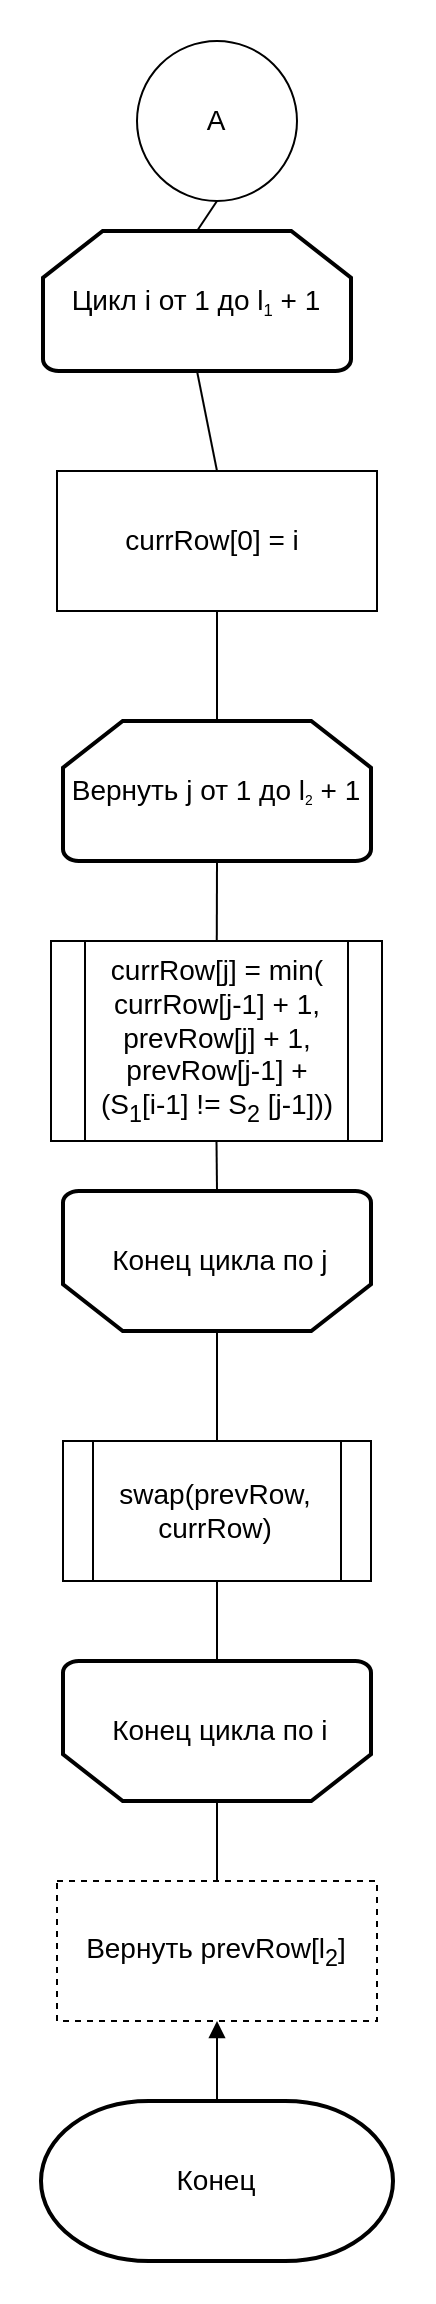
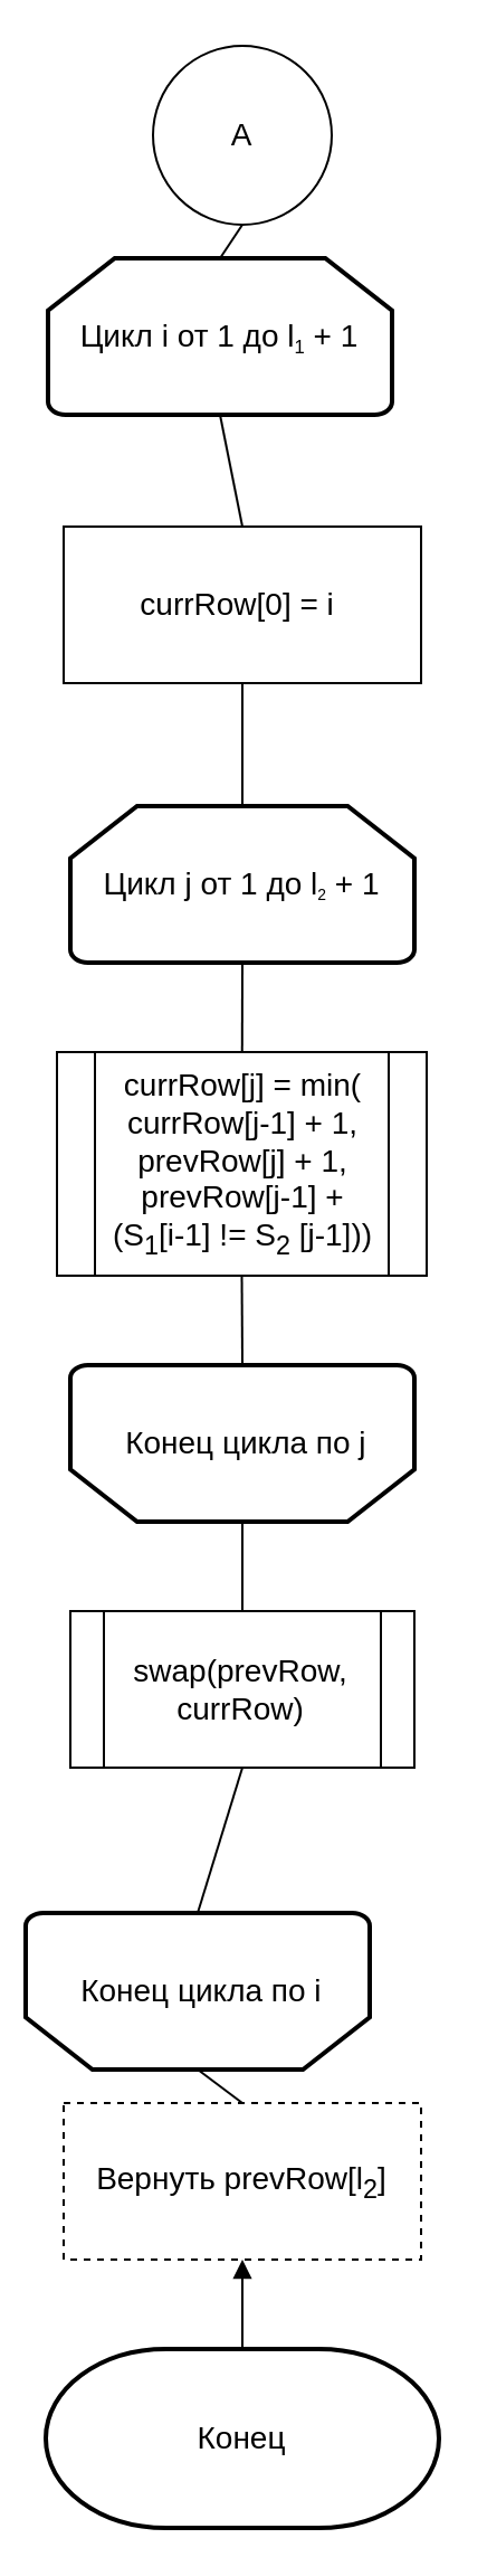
- <mxCell id="5" value="&lt;font style=&quot;font-size: 14px;&quot;&gt;Вернуть j от 1 до l&lt;/font&gt;&lt;font style=&quot;font-size: 8.333px;&quot;&gt;&lt;sub&gt;2&lt;/sub&gt;&lt;/font&gt;&lt;font style=&quot;&quot;&gt;&lt;span style=&quot;font-size: 14px;&quot;&gt;&amp;nbsp;+ 1&lt;/span&gt;&lt;/font&gt;" style="strokeWidth=2;html=1;shape=mxgraph.flowchart.loop_limit;whiteSpace=wrap;" vertex="1" parent="1"><mxGeometry x="31" y="360" width="154" height="70" as="geometry" /></mxCell>
+ <mxCell id="5" value="&lt;font style=&quot;font-size: 14px;&quot;&gt;Цикл j от 1 до l&lt;/font&gt;&lt;font style=&quot;font-size: 8.333px;&quot;&gt;&lt;sub&gt;2&lt;/sub&gt;&lt;/font&gt;&lt;font style=&quot;&quot;&gt;&lt;span style=&quot;font-size: 14px;&quot;&gt;&amp;nbsp;+ 1&lt;/span&gt;&lt;/font&gt;" style="strokeWidth=2;html=1;shape=mxgraph.flowchart.loop_limit;whiteSpace=wrap;" vertex="1" parent="1"><mxGeometry x="31" y="360" width="154" height="70" as="geometry" /></mxCell>
- <mxCell id="9" value="&lt;font style=&quot;font-size: 14px;&quot;&gt;&amp;nbsp;Конец цикла по j&lt;/font&gt;" style="strokeWidth=2;html=1;shape=mxgraph.flowchart.loop_limit;whiteSpace=wrap;direction=west;" vertex="1" parent="1"><mxGeometry x="31" y="595" width="154" height="70" as="geometry" /></mxCell>
+ <mxCell id="9" value="&lt;font style=&quot;font-size: 14px;&quot;&gt;&amp;nbsp;Конец цикла по j&lt;/font&gt;" style="strokeWidth=2;html=1;shape=mxgraph.flowchart.loop_limit;whiteSpace=wrap;direction=west;" vertex="1" parent="1"><mxGeometry x="31" y="610" width="154" height="70" as="geometry" /></mxCell>
- <mxCell id="13" value="&lt;font style=&quot;font-size: 14px;&quot;&gt;&amp;nbsp;Конец цикла по i&lt;/font&gt;" style="strokeWidth=2;html=1;shape=mxgraph.flowchart.loop_limit;whiteSpace=wrap;direction=west;" vertex="1" parent="1"><mxGeometry x="31" y="830" width="154" height="70" as="geometry" /></mxCell>
+ <mxCell id="13" value="&lt;font style=&quot;font-size: 14px;&quot;&gt;&amp;nbsp;Конец цикла по i&lt;/font&gt;" style="strokeWidth=2;html=1;shape=mxgraph.flowchart.loop_limit;whiteSpace=wrap;direction=west;" vertex="1" parent="1"><mxGeometry x="11" y="855" width="154" height="70" as="geometry" /></mxCell>
